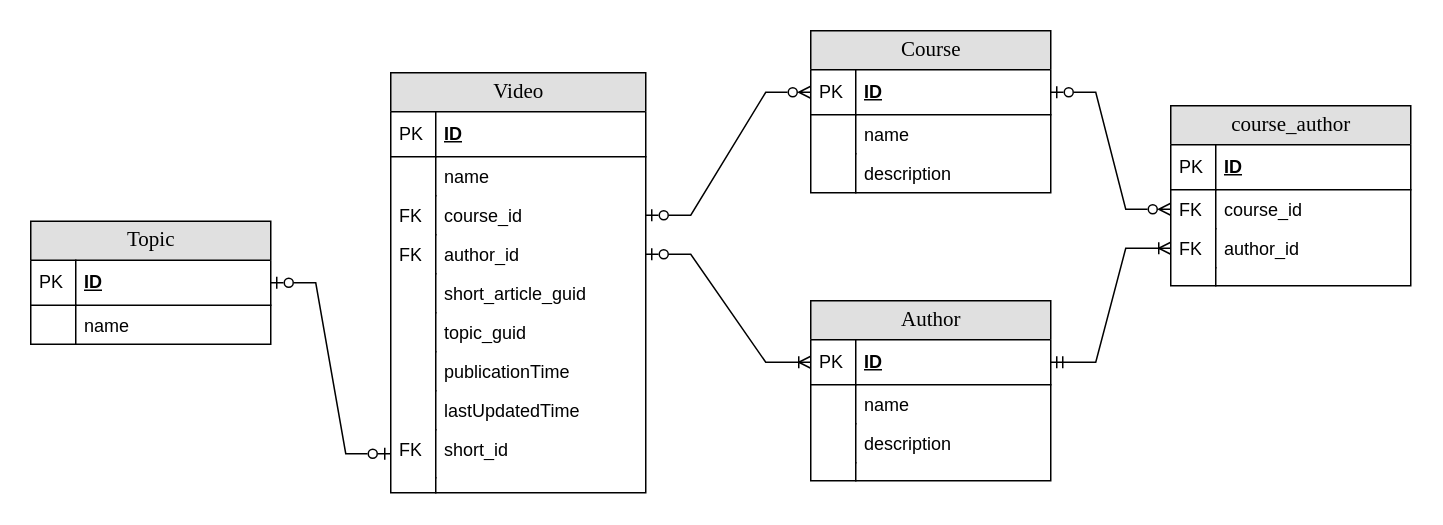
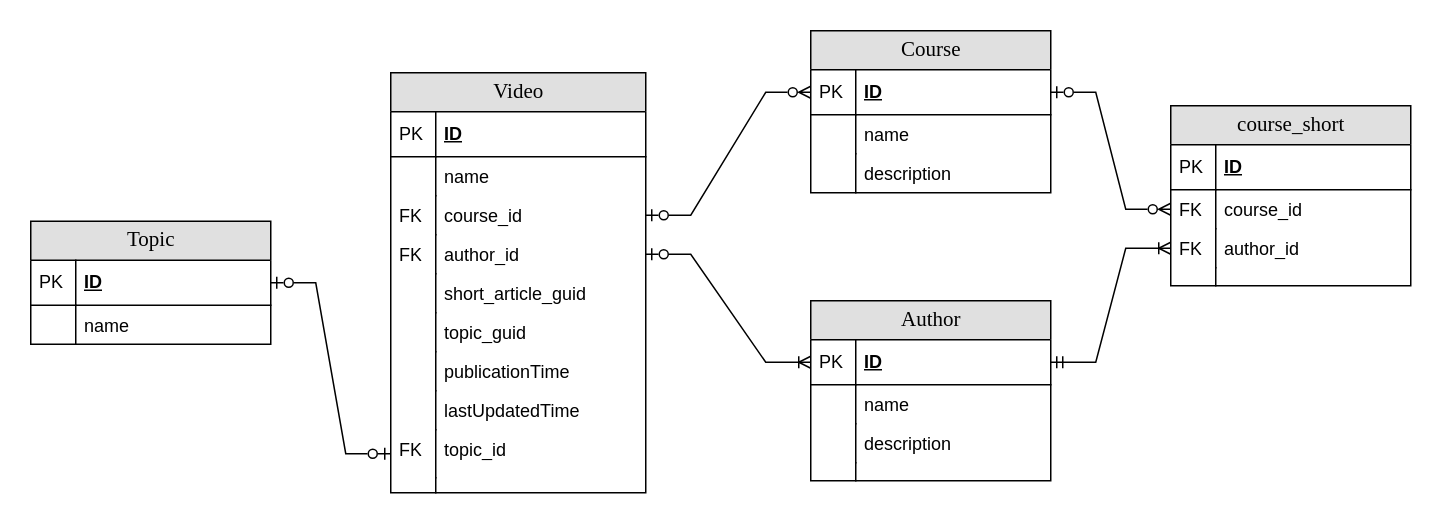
- <mxCell id="40" value="course_author" style="swimlane;html=1;fontStyle=0;childLayout=stackLayout;horizontal=1;startSize=26;fillColor=#e0e0e0;horizontalStack=0;resizeParent=1;resizeLast=0;collapsible=1;marginBottom=0;swimlaneFillColor=#ffffff;align=center;rounded=0;shadow=0;comic=0;labelBackgroundColor=none;strokeWidth=1;fontFamily=Verdana;fontSize=14" parent="1" vertex="1"><mxGeometry x="780" y="70" width="160" height="120" as="geometry" /></mxCell>
+ <mxCell id="40" value="course_short" style="swimlane;html=1;fontStyle=0;childLayout=stackLayout;horizontal=1;startSize=26;fillColor=#e0e0e0;horizontalStack=0;resizeParent=1;resizeLast=0;collapsible=1;marginBottom=0;swimlaneFillColor=#ffffff;align=center;rounded=0;shadow=0;comic=0;labelBackgroundColor=none;strokeWidth=1;fontFamily=Verdana;fontSize=14" parent="1" vertex="1"><mxGeometry x="780" y="70" width="160" height="120" as="geometry" /></mxCell>
- <mxCell id="19" value="&lt;div&gt;short_id&lt;/div&gt;" style="shape=partialRectangle;top=0;left=0;right=0;bottom=0;html=1;align=left;verticalAlign=top;fillColor=none;spacingLeft=34;spacingRight=4;whiteSpace=wrap;overflow=hidden;rotatable=0;points=[[0,0.5],[1,0.5]];portConstraint=eastwest;dropTarget=0;" parent="2" vertex="1"><mxGeometry y="238" width="170" height="32" as="geometry" /></mxCell>
+ <mxCell id="19" value="&lt;div&gt;topic_id&lt;/div&gt;" style="shape=partialRectangle;top=0;left=0;right=0;bottom=0;html=1;align=left;verticalAlign=top;fillColor=none;spacingLeft=34;spacingRight=4;whiteSpace=wrap;overflow=hidden;rotatable=0;points=[[0,0.5],[1,0.5]];portConstraint=eastwest;dropTarget=0;" parent="2" vertex="1"><mxGeometry y="238" width="170" height="32" as="geometry" /></mxCell>
